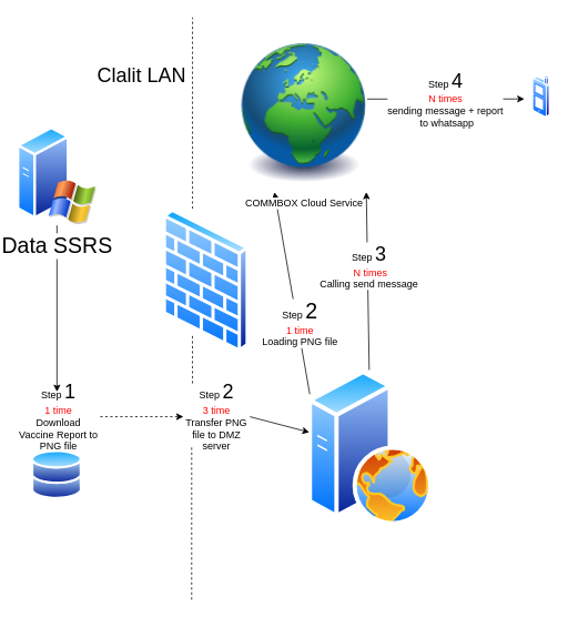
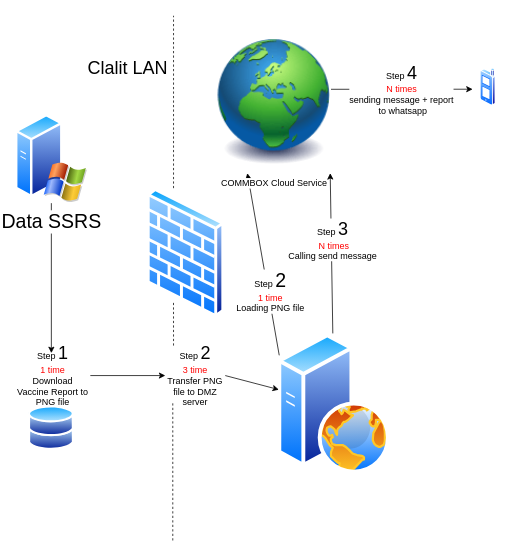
- <mxCell id="10" value="" style="endArrow=classic;html=1;fontSize=26;exitX=1;exitY=0.5;exitDx=0;exitDy=0;dashed=1;" edge="1" parent="1" source="7" target="19"><mxGeometry width="50" height="50" relative="1" as="geometry"><mxPoint x="88" y="500" as="sourcePoint" /><mxPoint x="380" y="500" as="targetPoint" /></mxGeometry></mxCell>
+ <mxCell id="10" value="" style="endArrow=classic;html=1;fontSize=26;exitX=1;exitY=0.5;exitDx=0;exitDy=0;" edge="1" parent="1" source="7" target="19"><mxGeometry width="50" height="50" relative="1" as="geometry"><mxPoint x="88" y="500" as="sourcePoint" /><mxPoint x="380" y="500" as="targetPoint" /></mxGeometry></mxCell>
